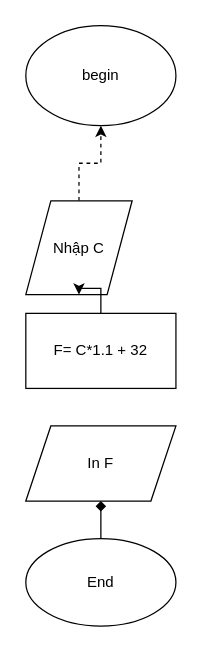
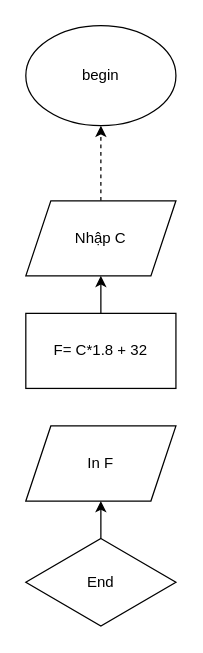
- <mxCell id="4" value="Nhập C" style="shape=parallelogram;perimeter=parallelogramPerimeter;whiteSpace=wrap;html=1;fixedSize=1;" vertex="1" parent="1"><mxGeometry x="20" y="160" width="85" height="75" as="geometry" /></mxCell>
+ <mxCell id="4" value="Nhập C" style="shape=parallelogram;perimeter=parallelogramPerimeter;whiteSpace=wrap;html=1;fixedSize=1;" vertex="1" parent="1"><mxGeometry x="20" y="160" width="120" height="60" as="geometry" /></mxCell>
- <mxCell id="6" value="F= C*1.1 + 32" style="rounded=0;whiteSpace=wrap;html=1;" vertex="1" parent="1"><mxGeometry x="20" y="250" width="120" height="60" as="geometry" /></mxCell>
+ <mxCell id="6" value="F= C*1.8 + 32" style="rounded=0;whiteSpace=wrap;html=1;" vertex="1" parent="1"><mxGeometry x="20" y="250" width="120" height="60" as="geometry" /></mxCell>
- <mxCell id="8" style="edgeStyle=orthogonalEdgeStyle;rounded=0;orthogonalLoop=1;jettySize=auto;html=1;entryX=0.5;entryY=1;entryDx=0;entryDy=0;endArrow=diamond;" edge="1" parent="1" source="9" target="7"><mxGeometry relative="1" as="geometry" /></mxCell>
+ <mxCell id="8" style="edgeStyle=orthogonalEdgeStyle;rounded=0;orthogonalLoop=1;jettySize=auto;html=1;entryX=0.5;entryY=1;entryDx=0;entryDy=0;" edge="1" parent="1" source="9" target="7"><mxGeometry relative="1" as="geometry" /></mxCell>
- <mxCell id="9" value="End" style="ellipse;whiteSpace=wrap;html=1;" vertex="1" parent="1"><mxGeometry x="20" y="430" width="120" height="70" as="geometry" /></mxCell>
+ <mxCell id="9" value="End" style="rhombus;whiteSpace=wrap;html=1;" vertex="1" parent="1"><mxGeometry x="20" y="430" width="120" height="70" as="geometry" /></mxCell>
